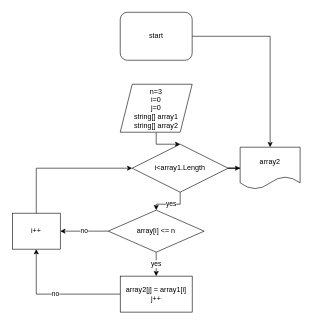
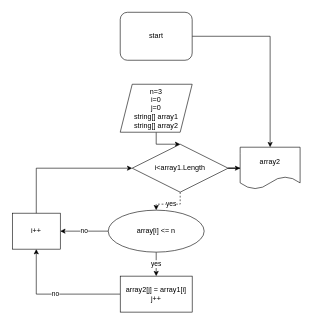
- <mxCell id="6" value="yes" style="edgeStyle=orthogonalEdgeStyle;rounded=0;orthogonalLoop=1;jettySize=auto;html=1;" edge="1" parent="1" source="8" target="11"><mxGeometry relative="1" as="geometry" /></mxCell>
+ <mxCell id="6" value="yes" style="edgeStyle=orthogonalEdgeStyle;rounded=0;orthogonalLoop=1;jettySize=auto;html=1;dashed=1;" edge="1" parent="1" source="8" target="11"><mxGeometry relative="1" as="geometry" /></mxCell>
- <mxCell id="11" value="array[i] &amp;lt;= n" style="rhombus;whiteSpace=wrap;html=1;" vertex="1" parent="1"><mxGeometry x="180" y="350" width="160" height="70" as="geometry" /></mxCell>
+ <mxCell id="11" value="array[i] &amp;lt;= n" style="ellipse;whiteSpace=wrap;html=1;" vertex="1" parent="1"><mxGeometry x="180" y="350" width="160" height="70" as="geometry" /></mxCell>
